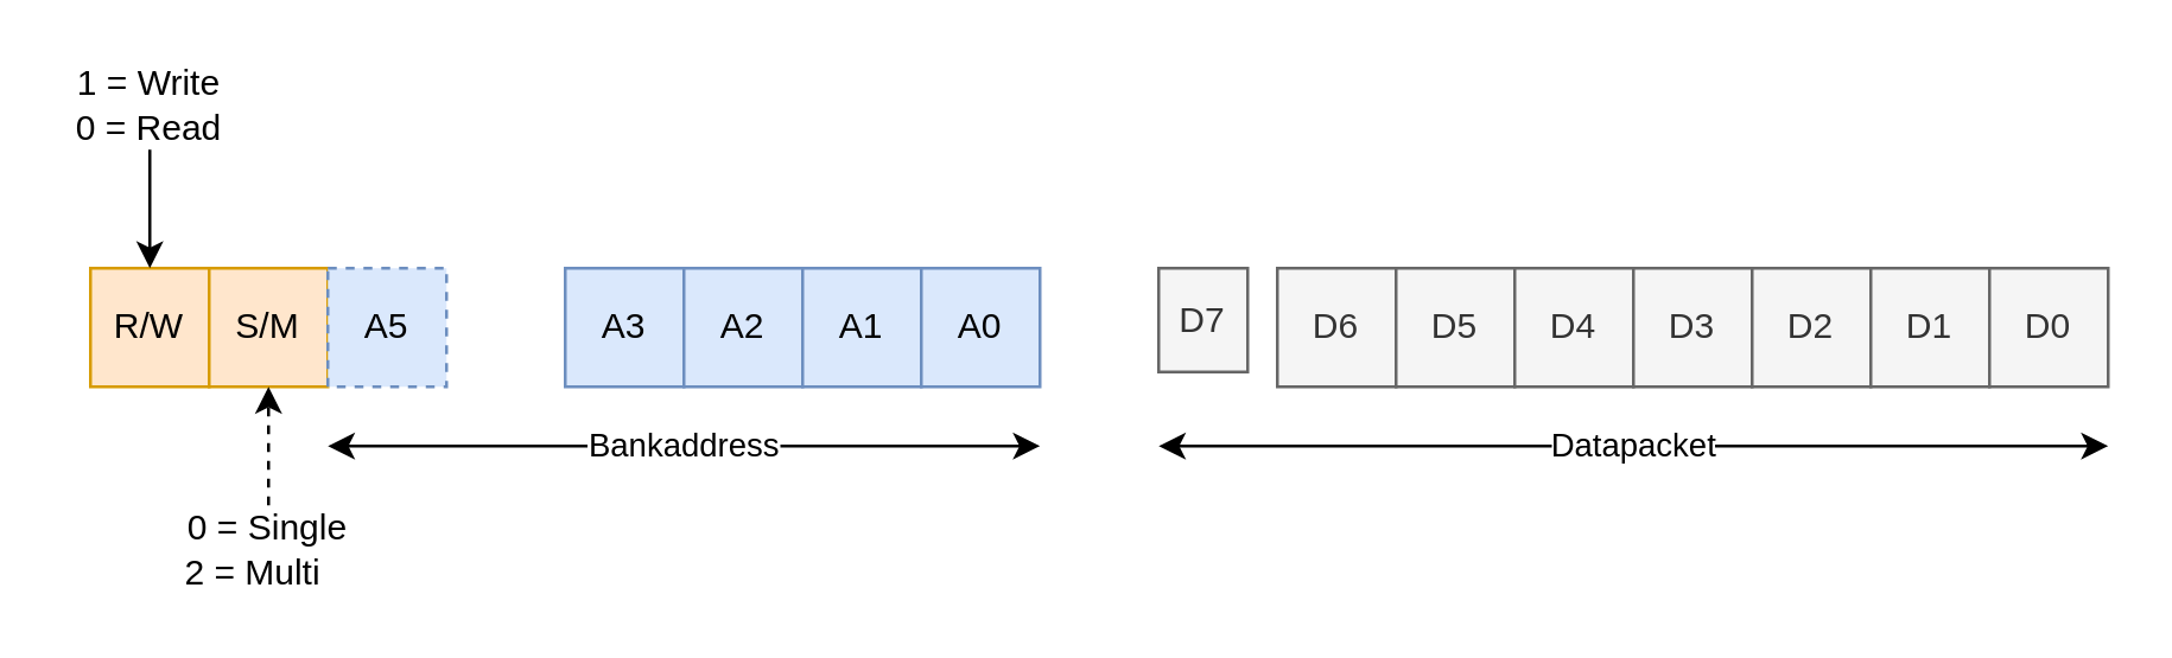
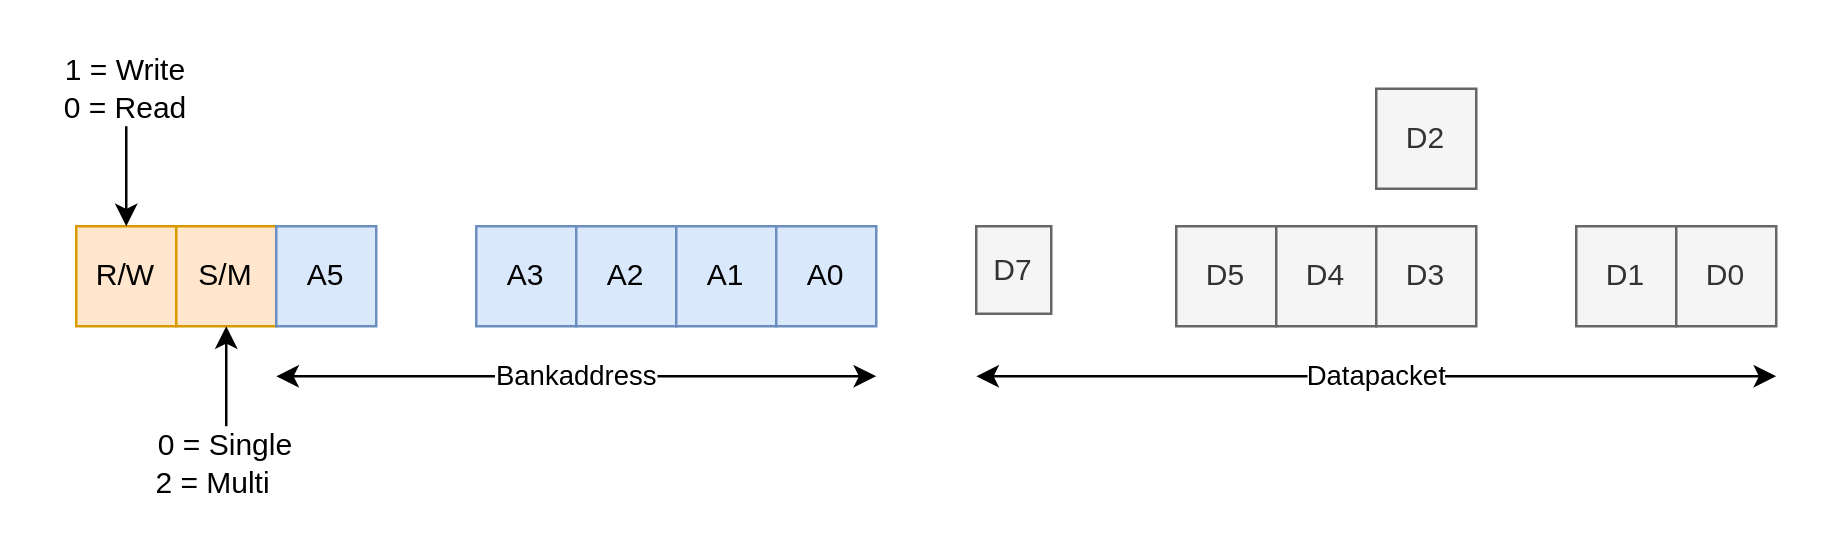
- <mxCell id="4" value="A5" style="rounded=0;whiteSpace=wrap;html=1;fillColor=#dae8fc;strokeColor=#6c8ebf;dashed=1;" vertex="1" parent="1"><mxGeometry x="110" y="90" width="40" height="40" as="geometry" /></mxCell>
+ <mxCell id="4" value="A5" style="rounded=0;whiteSpace=wrap;html=1;fillColor=#dae8fc;strokeColor=#6c8ebf;" vertex="1" parent="1"><mxGeometry x="110" y="90" width="40" height="40" as="geometry" /></mxCell>
- <mxCell id="10" value="D6" style="rounded=0;whiteSpace=wrap;html=1;fillColor=#f5f5f5;fontColor=#333333;strokeColor=#666666;" vertex="1" parent="1"><mxGeometry x="430" y="90" width="40" height="40" as="geometry" /></mxCell>
- <mxCell id="14" value="D2" style="rounded=0;whiteSpace=wrap;html=1;fillColor=#f5f5f5;fontColor=#333333;strokeColor=#666666;" vertex="1" parent="1"><mxGeometry x="590" y="90" width="40" height="40" as="geometry" /></mxCell>
+ <mxCell id="14" value="D2" style="rounded=0;whiteSpace=wrap;html=1;fillColor=#f5f5f5;fontColor=#333333;strokeColor=#666666;" vertex="1" parent="1"><mxGeometry x="550" y="35" width="40" height="40" as="geometry" /></mxCell>
- <mxCell id="19" style="edgeStyle=orthogonalEdgeStyle;rounded=0;orthogonalLoop=1;jettySize=auto;html=1;entryX=0.5;entryY=1;entryDx=0;entryDy=0;dashed=1;" edge="1" parent="1" source="20" target="3"><mxGeometry relative="1" as="geometry" /></mxCell>
+ <mxCell id="19" style="edgeStyle=orthogonalEdgeStyle;rounded=0;orthogonalLoop=1;jettySize=auto;html=1;entryX=0.5;entryY=1;entryDx=0;entryDy=0;" edge="1" parent="1" source="20" target="3"><mxGeometry relative="1" as="geometry" /></mxCell>
